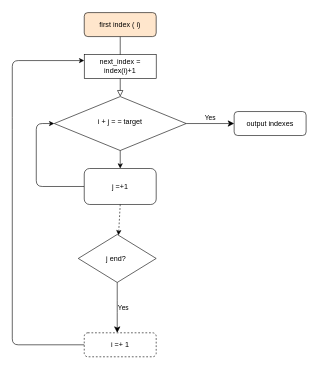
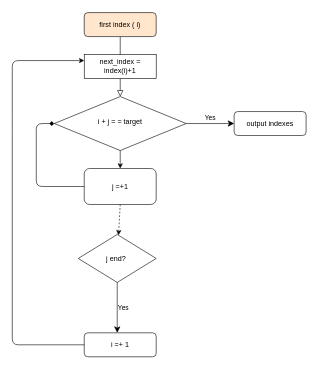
- <mxCell id="7" value="" style="endArrow=classic;html=1;exitX=0;exitY=0.5;exitDx=0;exitDy=0;entryX=0;entryY=0.5;entryDx=0;entryDy=0;" parent="1" source="8" target="5" edge="1"><mxGeometry width="50" height="50" relative="1" as="geometry"><mxPoint x="195" y="345" as="sourcePoint" /><mxPoint x="70" y="200" as="targetPoint" /><Array as="points"><mxPoint x="60" y="310" /><mxPoint x="60" y="205" /></Array></mxGeometry></mxCell>
+ <mxCell id="7" value="" style="endArrow=diamond;html=1;exitX=0;exitY=0.5;exitDx=0;exitDy=0;entryX=0;entryY=0.5;entryDx=0;entryDy=0;" parent="1" source="8" target="5" edge="1"><mxGeometry width="50" height="50" relative="1" as="geometry"><mxPoint x="195" y="345" as="sourcePoint" /><mxPoint x="70" y="200" as="targetPoint" /><Array as="points"><mxPoint x="60" y="310" /><mxPoint x="60" y="205" /></Array></mxGeometry></mxCell>
- <mxCell id="12" value="i =+ 1" style="rounded=1;whiteSpace=wrap;html=1;fontSize=12;glass=0;strokeWidth=1;shadow=0;dashed=1;" parent="1" vertex="1"><mxGeometry x="140" y="554" width="120" height="40" as="geometry" /></mxCell>
+ <mxCell id="12" value="i =+ 1" style="rounded=1;whiteSpace=wrap;html=1;fontSize=12;glass=0;strokeWidth=1;shadow=0;" parent="1" vertex="1"><mxGeometry x="140" y="554" width="120" height="40" as="geometry" /></mxCell>
